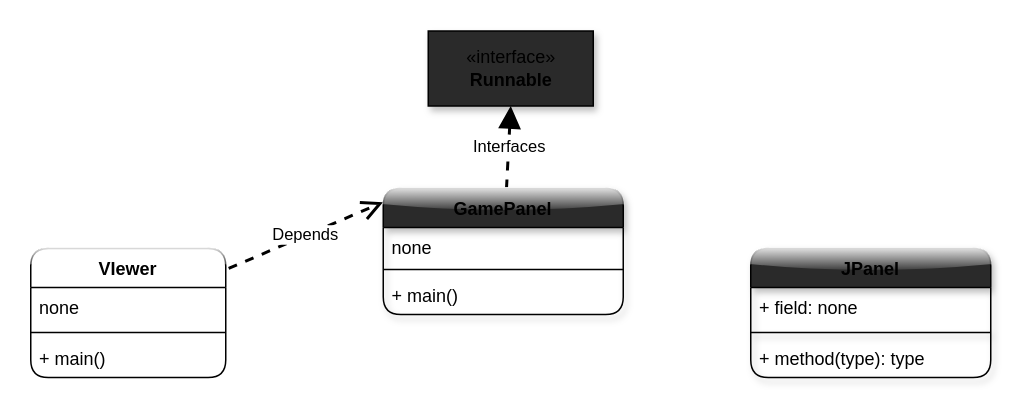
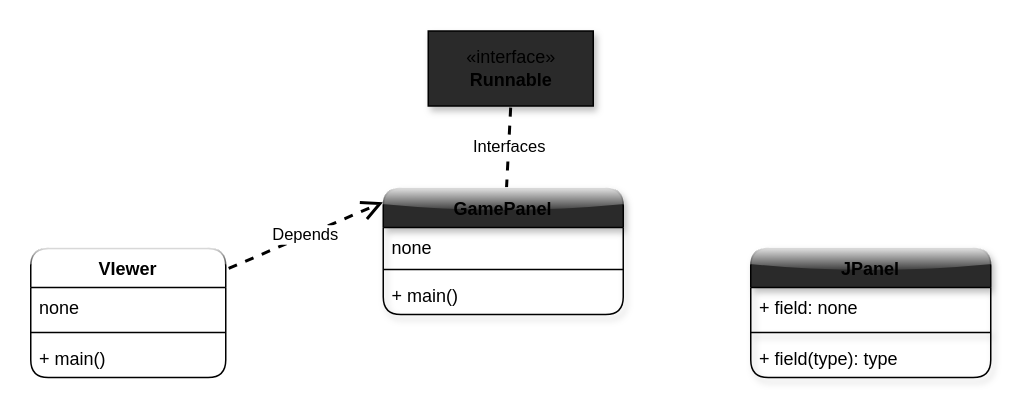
- <mxCell id="7" value="Interfaces" style="edgeStyle=none;html=1;entryX=0.5;entryY=1;entryDx=0;entryDy=0;dashed=1;endArrow=block;endFill=1;strokeWidth=2;endSize=10;" edge="1" parent="1" source="8" target="12"><mxGeometry relative="1" as="geometry" /></mxCell>
+ <mxCell id="7" value="Interfaces" style="edgeStyle=none;html=1;entryX=0.5;entryY=1;entryDx=0;entryDy=0;dashed=1;endArrow=none;endFill=1;strokeWidth=2;endSize=10;" edge="1" parent="1" source="8" target="12"><mxGeometry relative="1" as="geometry" /></mxCell>
- <mxCell id="16" value="+ method(type): type" style="text;strokeColor=none;fillColor=none;align=left;verticalAlign=top;spacingLeft=4;spacingRight=4;overflow=hidden;rotatable=0;points=[[0,0.5],[1,0.5]];portConstraint=eastwest;rounded=0;shadow=1;glass=0;sketch=0;" vertex="1" parent="13"><mxGeometry y="60" width="160" height="26" as="geometry" /></mxCell>
+ <mxCell id="16" value="+ field(type): type" style="text;strokeColor=none;fillColor=none;align=left;verticalAlign=top;spacingLeft=4;spacingRight=4;overflow=hidden;rotatable=0;points=[[0,0.5],[1,0.5]];portConstraint=eastwest;rounded=0;shadow=1;glass=0;sketch=0;" vertex="1" parent="13"><mxGeometry y="60" width="160" height="26" as="geometry" /></mxCell>
